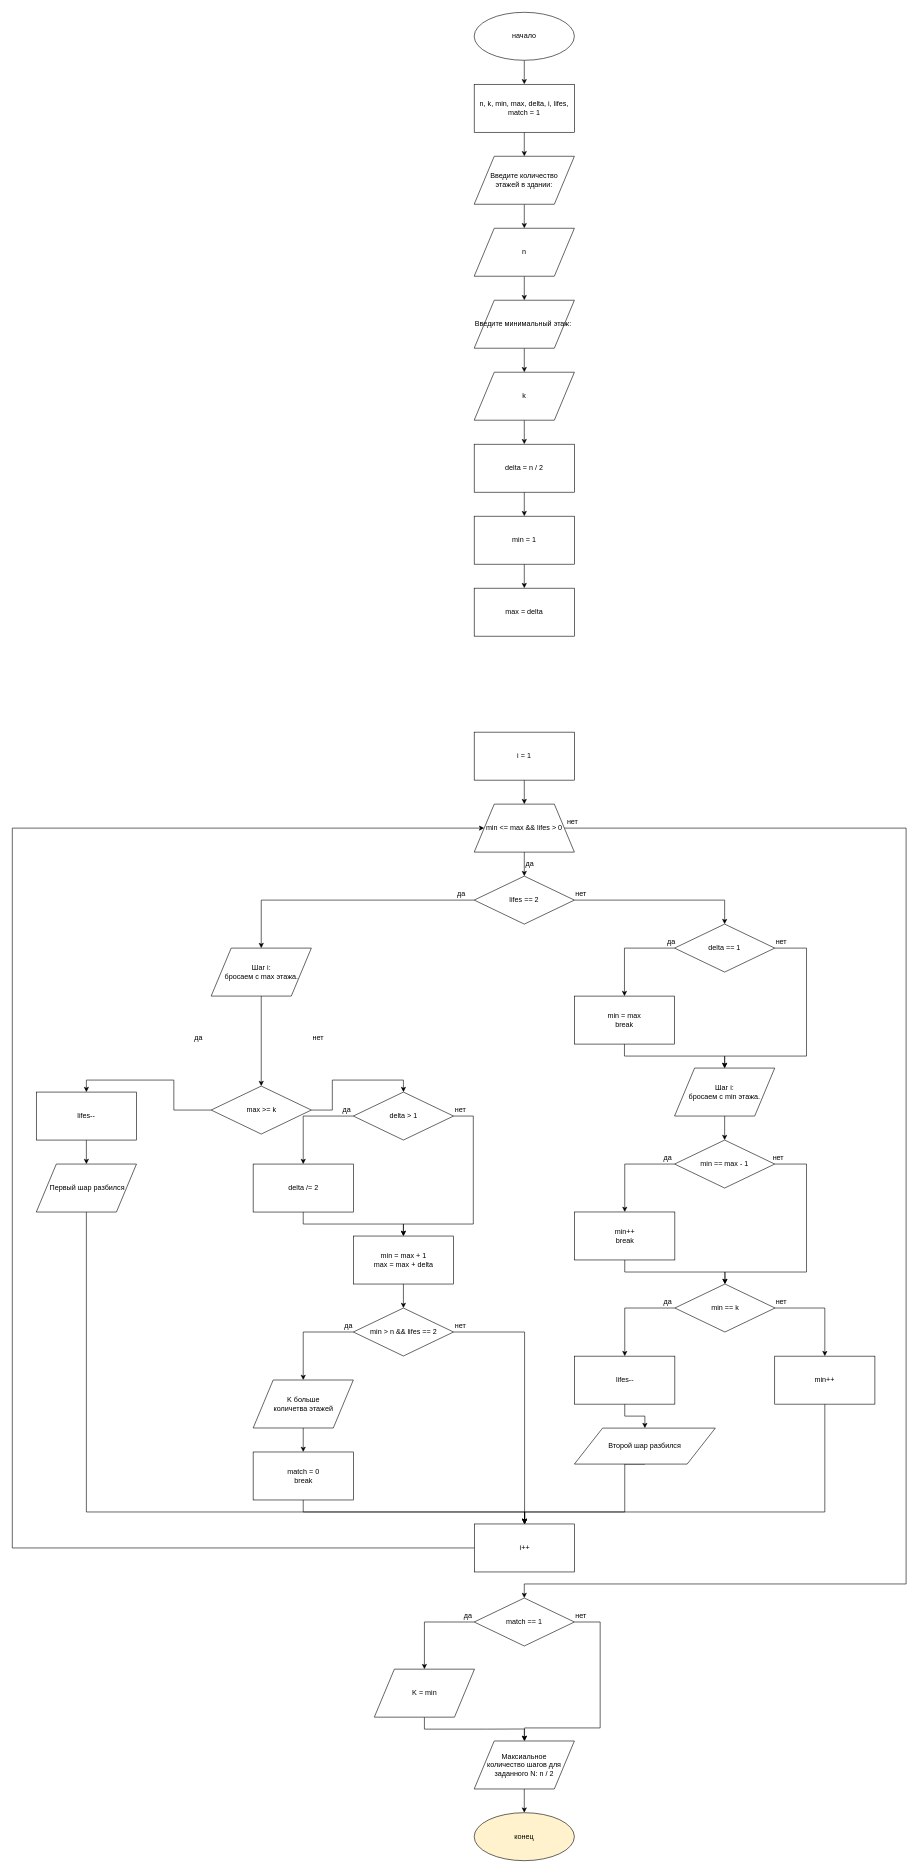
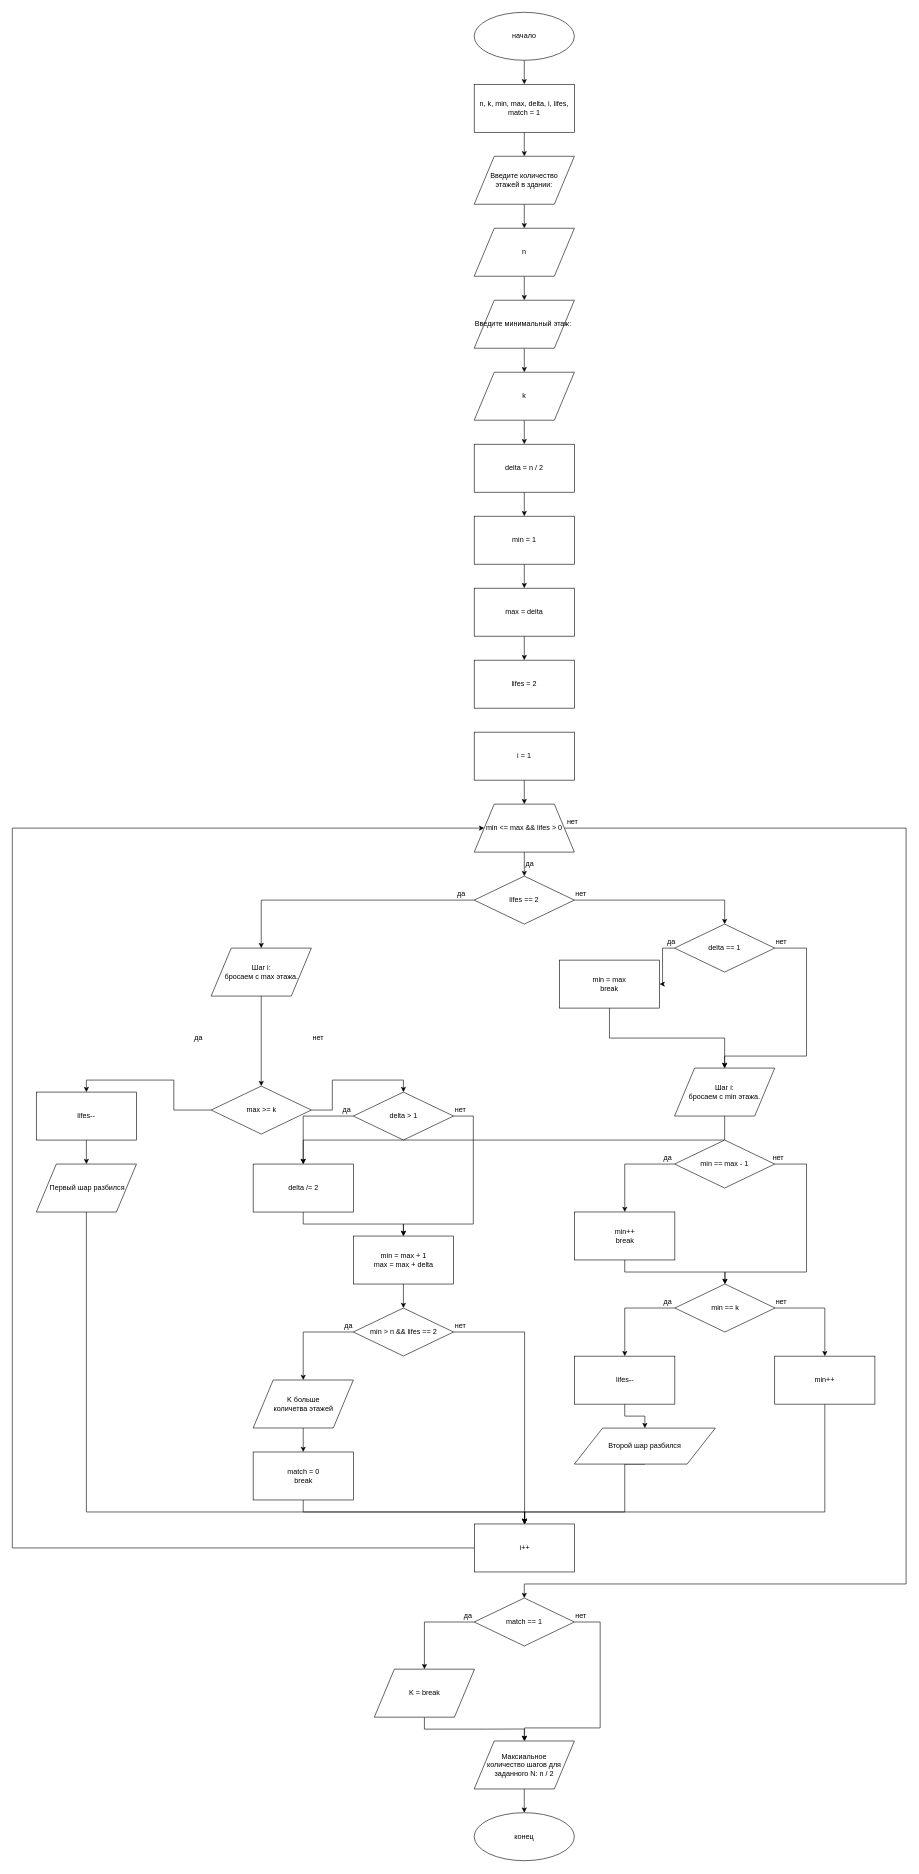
+ <mxCell id="18" style="edgeStyle=orthogonalEdgeStyle;rounded=0;orthogonalLoop=1;jettySize=auto;html=1;exitX=0.5;exitY=1;exitDx=0;exitDy=0;entryX=0.5;entryY=0;entryDx=0;entryDy=0;" edge="1" parent="1" source="19" target="20"><mxGeometry relative="1" as="geometry" /></mxCell>
+ <mxCell id="20" value="lifes = 2" style="rounded=0;whiteSpace=wrap;html=1;" vertex="1" parent="1"><mxGeometry x="790" y="1100" width="167" height="80" as="geometry" /></mxCell>
- <mxCell id="64" value="&lt;div&gt;min = max&lt;/div&gt;&lt;div&gt;&lt;span&gt;break&lt;/span&gt;&lt;/div&gt;" style="rounded=0;whiteSpace=wrap;html=1;" vertex="1" parent="1"><mxGeometry x="957" y="1660" width="167" height="80" as="geometry" /></mxCell>
+ <mxCell id="64" value="&lt;div&gt;min = max&lt;/div&gt;&lt;div&gt;&lt;span&gt;break&lt;/span&gt;&lt;/div&gt;" style="rounded=0;whiteSpace=wrap;html=1;" vertex="1" parent="1"><mxGeometry x="932" y="1600" width="167" height="80" as="geometry" /></mxCell>
- <mxCell id="66" style="edgeStyle=orthogonalEdgeStyle;rounded=0;orthogonalLoop=1;jettySize=auto;html=1;exitX=0.5;exitY=1;exitDx=0;exitDy=0;entryX=0.5;entryY=0;entryDx=0;entryDy=0;" edge="1" parent="1" source="67" target="71"><mxGeometry relative="1" as="geometry" /></mxCell>
+ <mxCell id="66" style="edgeStyle=orthogonalEdgeStyle;rounded=0;orthogonalLoop=1;jettySize=auto;html=1;exitX=0.5;exitY=1;exitDx=0;exitDy=0;" edge="1" parent="1" source="67" target="47"><mxGeometry relative="1" as="geometry" /></mxCell>
- <mxCell id="95" value="K = min" style="shape=parallelogram;perimeter=parallelogramPerimeter;whiteSpace=wrap;html=1;" vertex="1" parent="1"><mxGeometry x="623.5" y="2782.049" width="167" height="80" as="geometry" /></mxCell>
+ <mxCell id="95" value="K = break" style="shape=parallelogram;perimeter=parallelogramPerimeter;whiteSpace=wrap;html=1;" vertex="1" parent="1"><mxGeometry x="623.5" y="2782.049" width="167" height="80" as="geometry" /></mxCell>
- <mxCell id="100" value="конец" style="ellipse;whiteSpace=wrap;html=1;fillColor=#fff2cc;" vertex="1" parent="1"><mxGeometry x="790" y="3021.3" width="167" height="80" as="geometry" /></mxCell>
+ <mxCell id="100" value="конец" style="ellipse;whiteSpace=wrap;html=1;" vertex="1" parent="1"><mxGeometry x="790" y="3021.3" width="167" height="80" as="geometry" /></mxCell>
